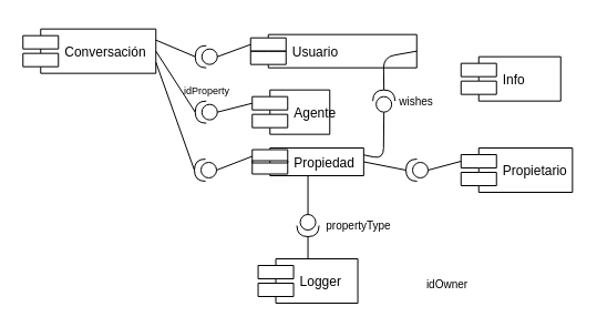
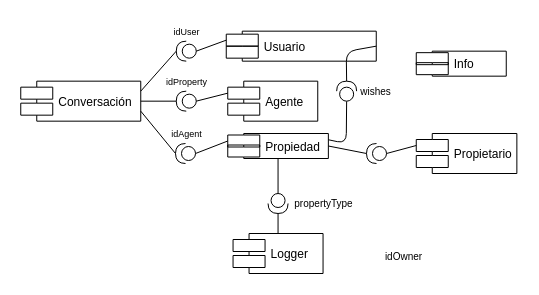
+ <mxCell id="11" value="&lt;font style=&quot;font-size: 9px&quot;&gt;idUser&lt;/font&gt;" style="text;html=1;align=center;verticalAlign=middle;resizable=0;points=[];autosize=1;" vertex="1" parent="1"><mxGeometry x="165.75" y="20.67" width="40" height="20" as="geometry" /></mxCell>
- <mxCell id="2" value="Conversación" style="shape=component;align=left;spacingLeft=36;fillColor=#FFFFFF;" vertex="1" parent="1"><mxGeometry x="20.25" y="25.67" width="120" height="40" as="geometry" /></mxCell>
+ <mxCell id="2" value="Conversación" style="shape=component;align=left;spacingLeft=36;fillColor=#FFFFFF;" vertex="1" parent="1"><mxGeometry x="20.25" y="80.67" width="120" height="40" as="geometry" /></mxCell>
- <mxCell id="32" value="Info" style="shape=component;align=left;spacingLeft=36;fillColor=#FFFFFF;" vertex="1" parent="1"><mxGeometry x="415.75" y="50.67" width="90" height="40" as="geometry" /></mxCell>
+ <mxCell id="32" value="Info" style="shape=component;align=left;spacingLeft=36;fillColor=#FFFFFF;" vertex="1" parent="1"><mxGeometry x="415.75" y="50.67" width="90" height="25" as="geometry" /></mxCell>
- <mxCell id="5" value="Agente" style="shape=component;align=left;spacingLeft=36;fillColor=#FFFFFF;" vertex="1" parent="1"><mxGeometry x="227.25" y="80.67" width="70" height="40" as="geometry" /></mxCell>
+ <mxCell id="5" value="Agente" style="shape=component;align=left;spacingLeft=36;fillColor=#FFFFFF;" vertex="1" parent="1"><mxGeometry x="227.25" y="80.67" width="90" height="40" as="geometry" /></mxCell>
+ <mxCell id="12" value="&lt;font style=&quot;font-size: 9px&quot;&gt;idAgent&lt;/font&gt;" style="text;html=1;align=center;verticalAlign=middle;resizable=0;points=[];autosize=1;" vertex="1" parent="1"><mxGeometry x="160.75" y="123" width="50" height="20" as="geometry" /></mxCell>
